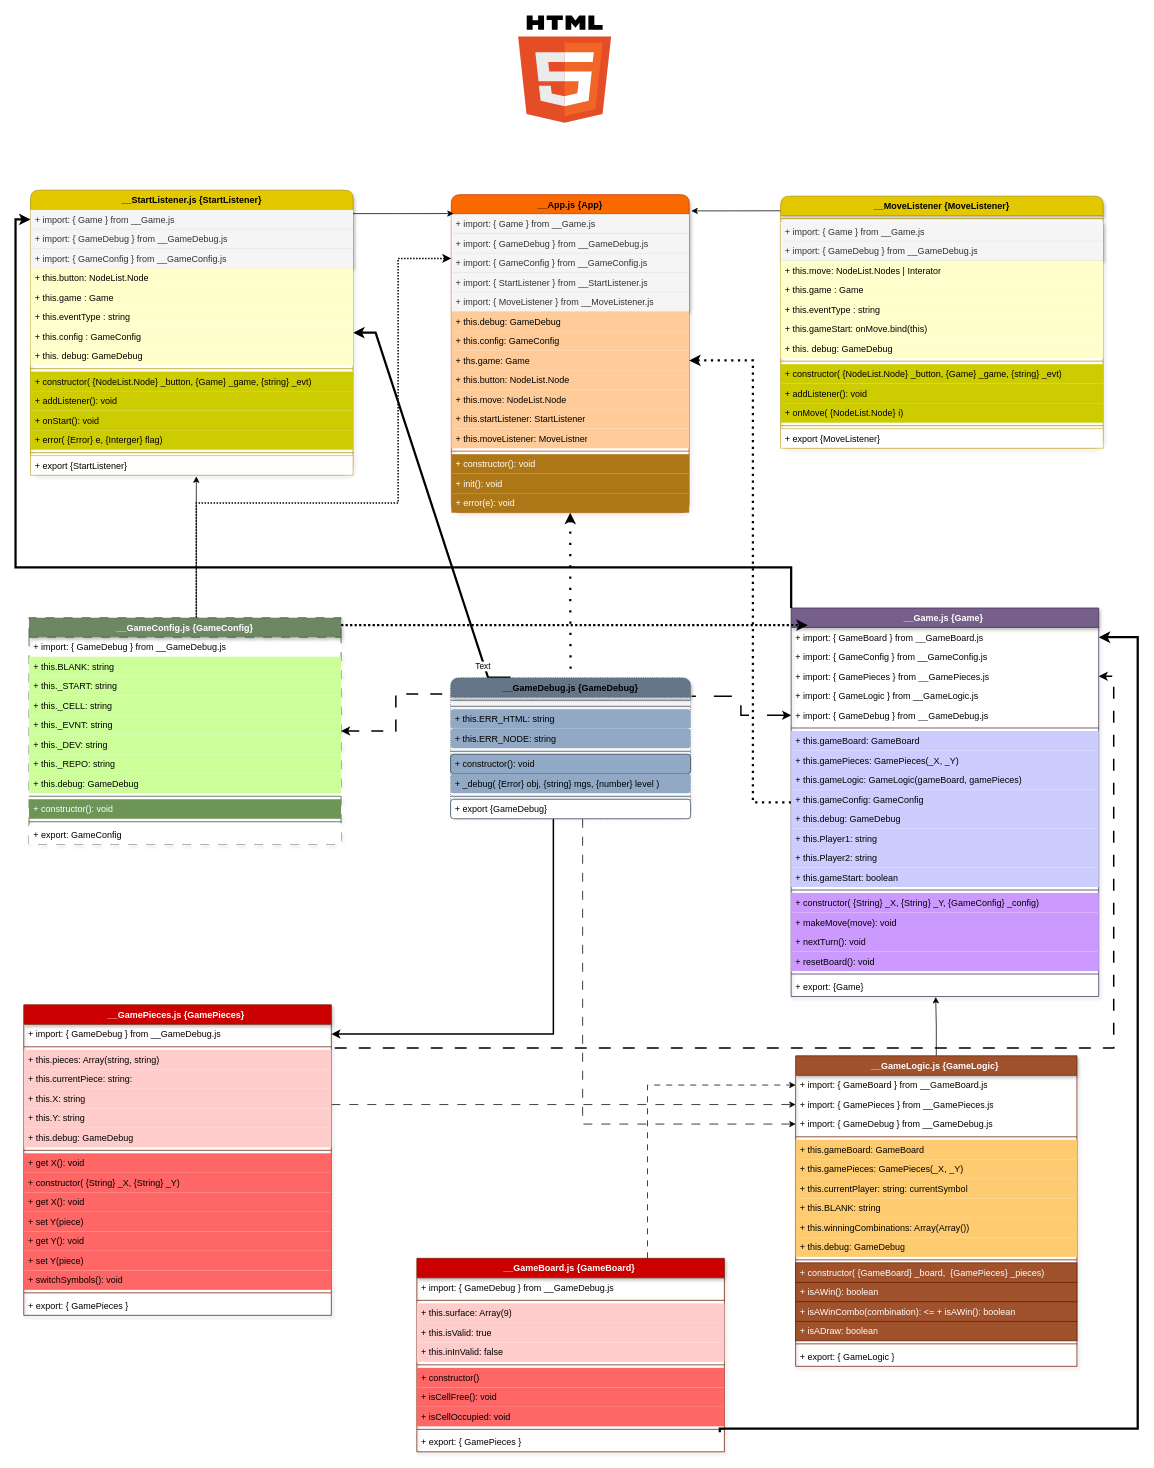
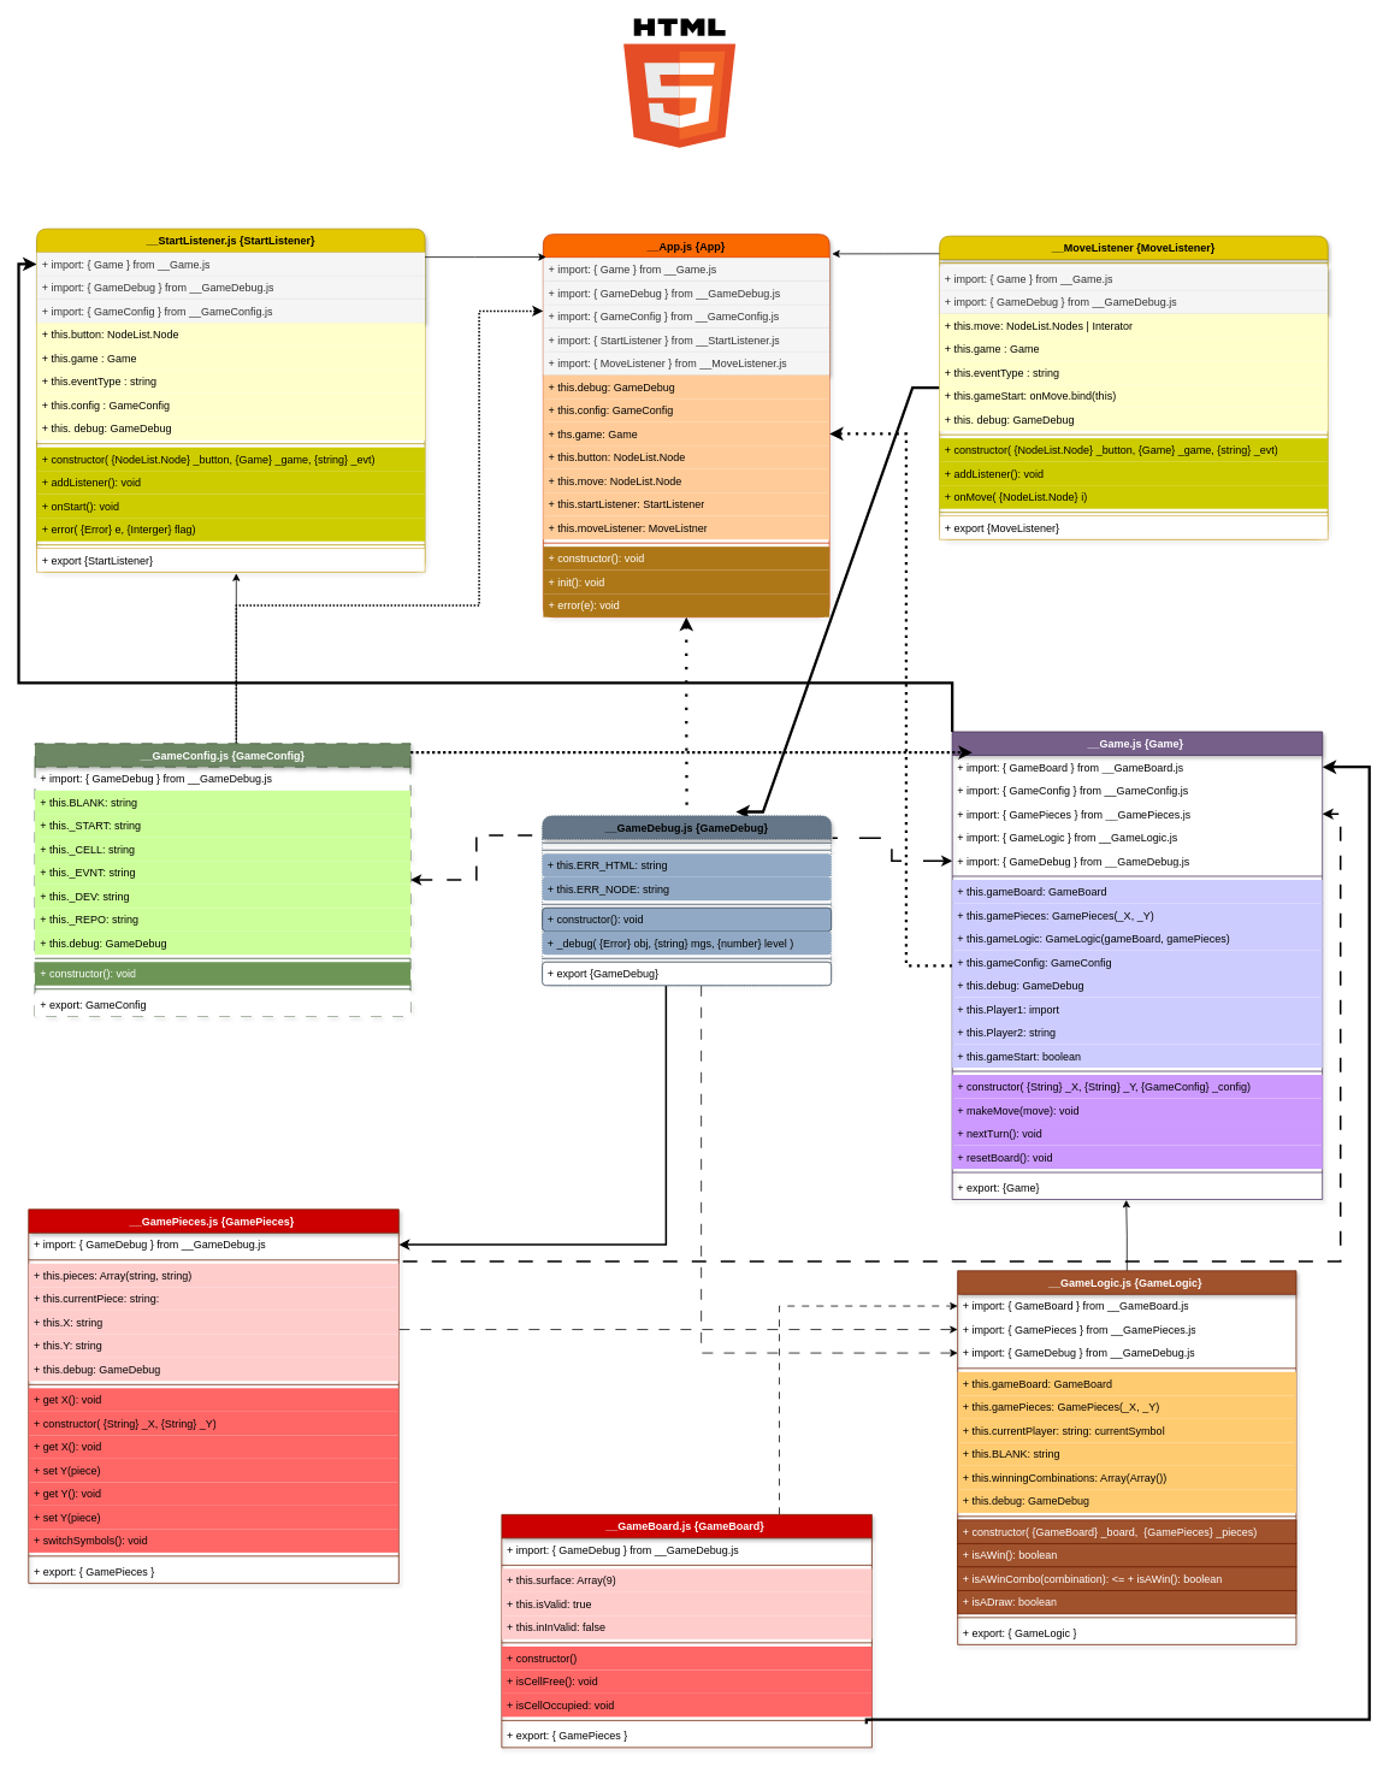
+ <mxCell id="64" style="edgeStyle=entityRelationEdgeStyle;rounded=0;orthogonalLoop=1;jettySize=auto;html=1;entryX=0.67;entryY=-0.023;entryDx=0;entryDy=0;entryPerimeter=0;elbow=vertical;strokeWidth=3;" edge="1" parent="1" source="65" target="150"><mxGeometry relative="1" as="geometry" /></mxCell>
- <mxCell id="45" style="edgeStyle=entityRelationEdgeStyle;rounded=0;orthogonalLoop=1;jettySize=auto;html=1;entryX=0.25;entryY=0;entryDx=0;entryDy=0;startArrow=classic;startFill=1;endArrow=none;endFill=0;strokeWidth=3;" edge="1" parent="1" source="48" target="150"><mxGeometry relative="1" as="geometry" /></mxCell>
- <mxCell id="46" value="Text" style="edgeLabel;html=1;align=center;verticalAlign=middle;resizable=0;points=[];" vertex="1" connectable="0" parent="45"><mxGeometry x="0.826" y="-2" relative="1" as="geometry"><mxPoint as="offset" /></mxGeometry></mxCell>
- <mxCell id="35" value="+ this.Player1: string" style="text;strokeColor=none;fillColor=#CCCCFF;align=left;verticalAlign=top;spacingLeft=4;spacingRight=4;overflow=hidden;rotatable=0;points=[[0,0.5],[1,0.5]];portConstraint=eastwest;whiteSpace=wrap;html=1;" parent="23" vertex="1"><mxGeometry y="294" width="410" height="26" as="geometry" /></mxCell>
+ <mxCell id="35" value="+ this.Player1: import" style="text;strokeColor=none;fillColor=#CCCCFF;align=left;verticalAlign=top;spacingLeft=4;spacingRight=4;overflow=hidden;rotatable=0;points=[[0,0.5],[1,0.5]];portConstraint=eastwest;whiteSpace=wrap;html=1;" parent="23" vertex="1"><mxGeometry y="294" width="410" height="26" as="geometry" /></mxCell>
